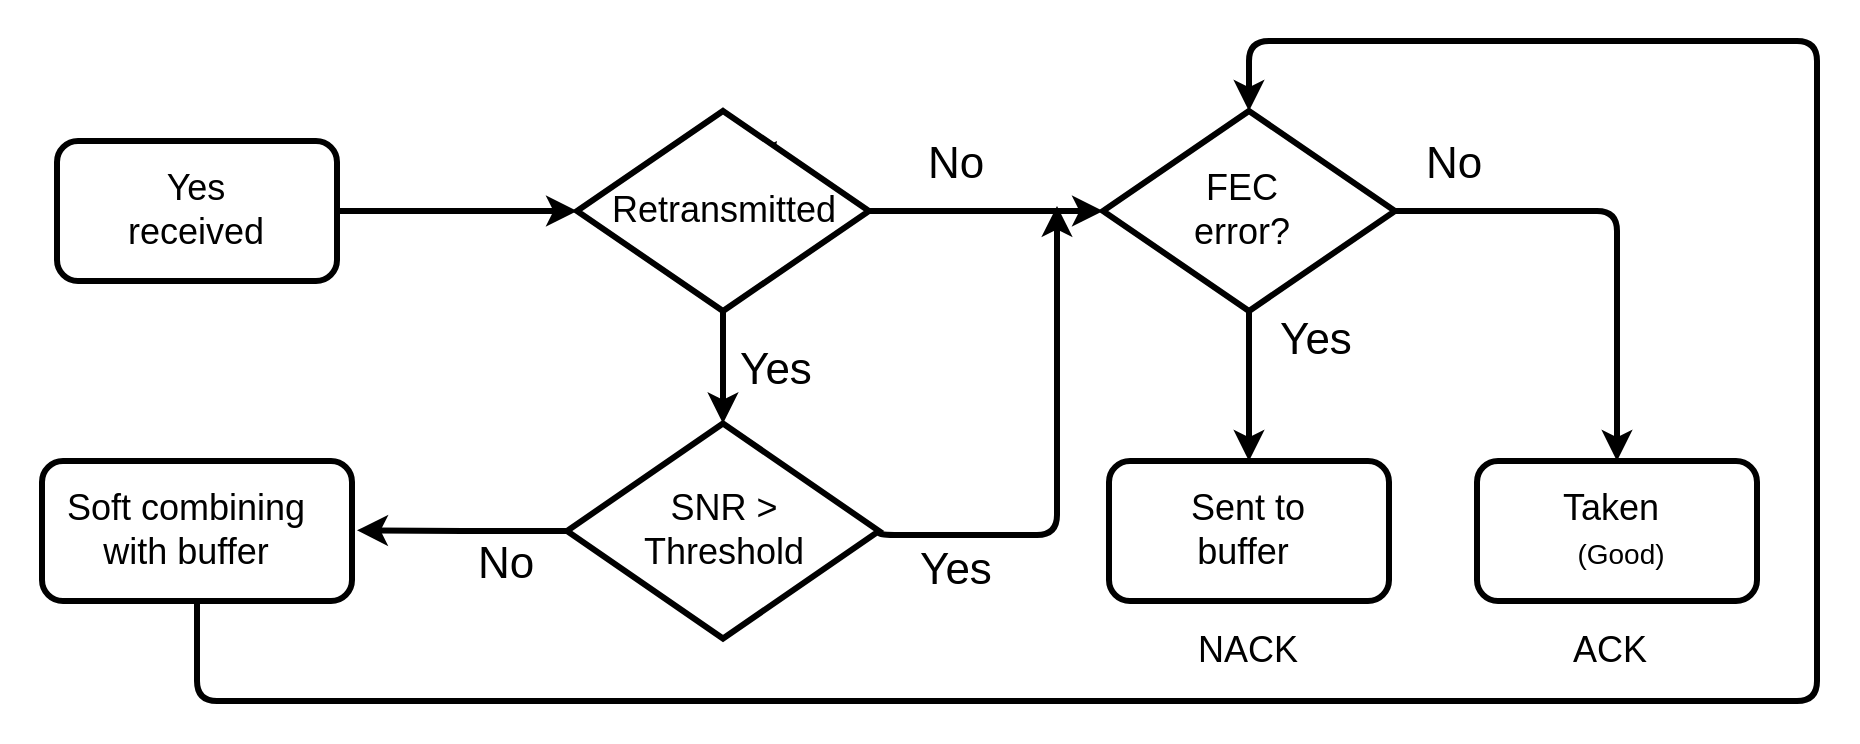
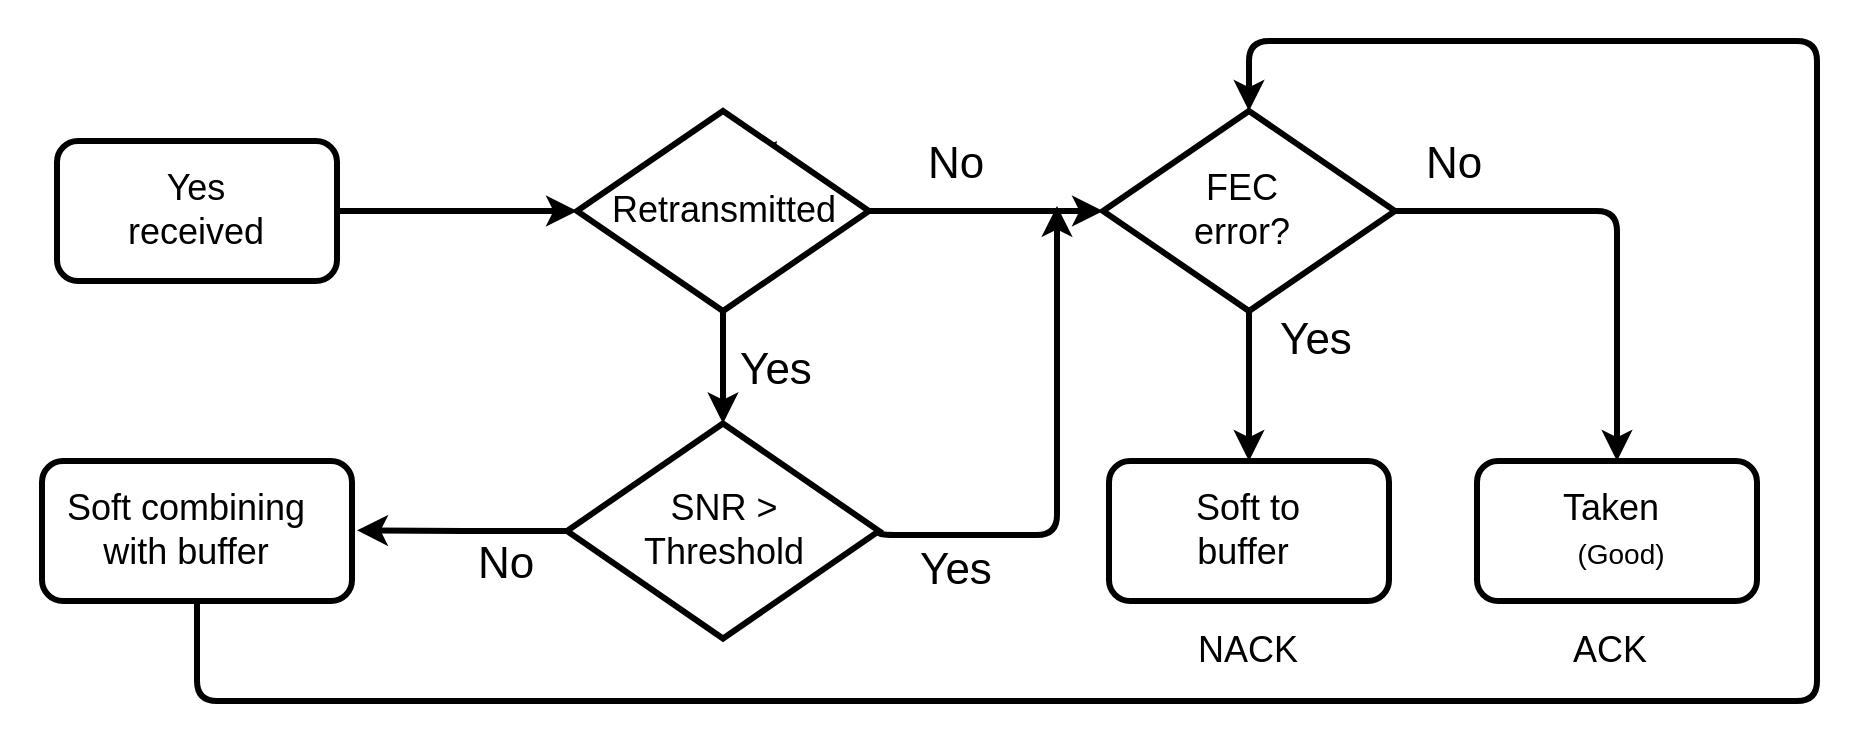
- <mxCell id="19" value="&lt;font style=&quot;font-size: 18px;&quot;&gt;Sent to buffer&amp;nbsp;&lt;/font&gt;" style="text;html=1;align=center;verticalAlign=middle;whiteSpace=wrap;rounded=0;strokeWidth=3;" parent="1" vertex="1"><mxGeometry x="594" y="250" width="60" height="30" as="geometry" /></mxCell>
+ <mxCell id="19" value="&lt;font style=&quot;font-size: 18px;&quot;&gt;Soft to buffer&amp;nbsp;&lt;/font&gt;" style="text;html=1;align=center;verticalAlign=middle;whiteSpace=wrap;rounded=0;strokeWidth=3;" parent="1" vertex="1"><mxGeometry x="594" y="250" width="60" height="30" as="geometry" /></mxCell>
